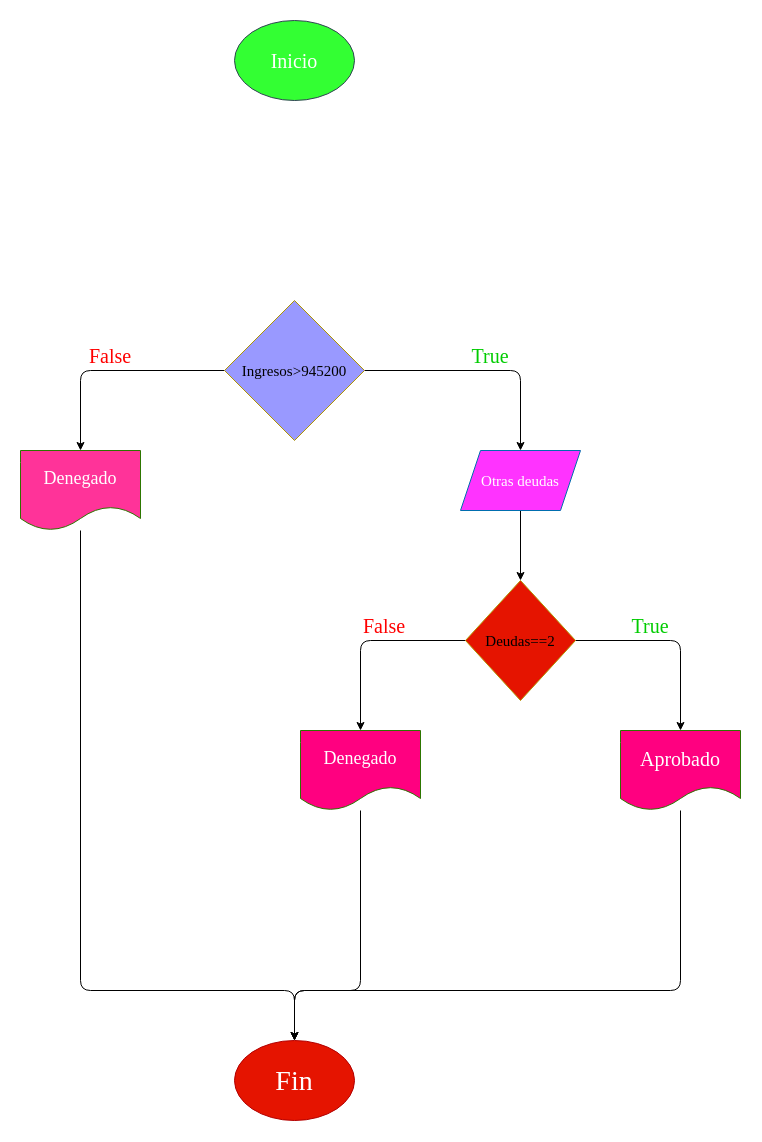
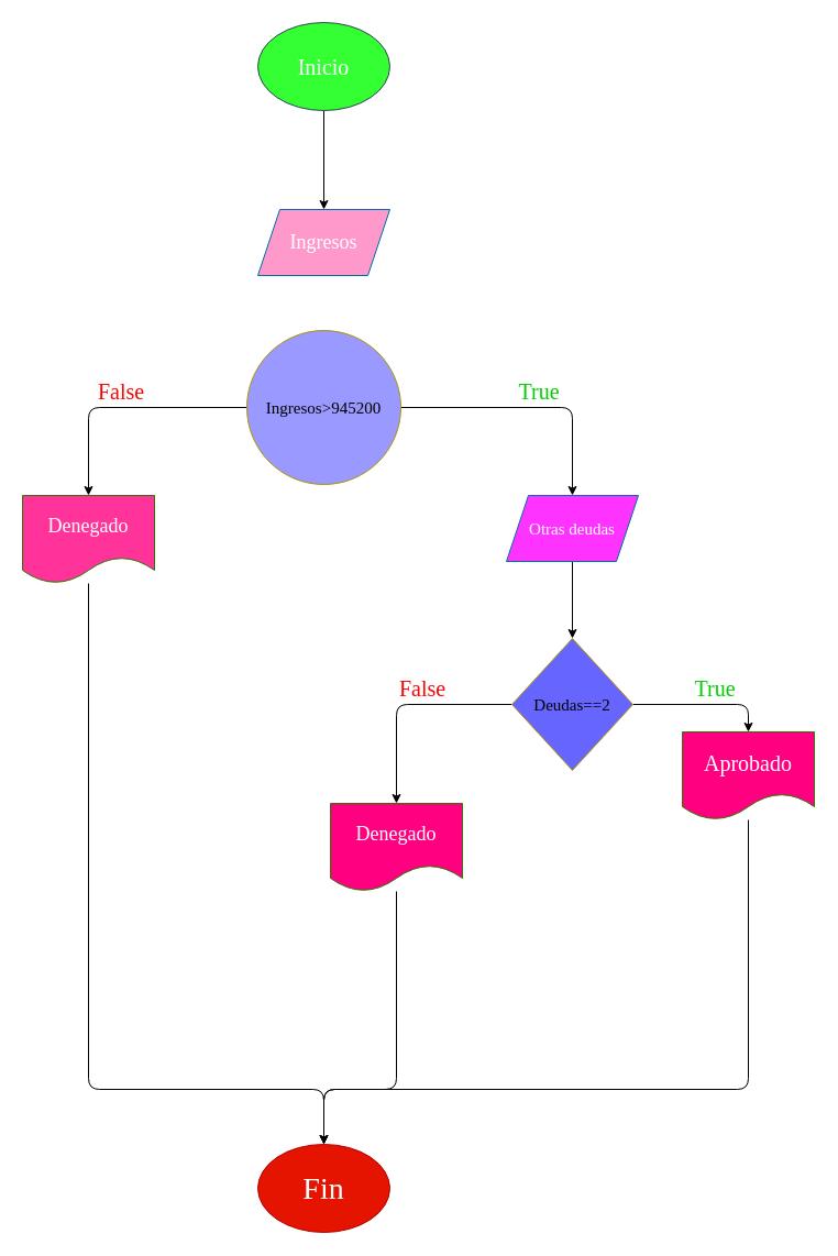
+ <mxCell id="2" value="" style="edgeStyle=none;html=1;" parent="1" source="3" target="4" edge="1"><mxGeometry relative="1" as="geometry" /></mxCell>
+ <mxCell id="4" value="Ingresos" style="shape=parallelogram;perimeter=parallelogramPerimeter;whiteSpace=wrap;html=1;fixedSize=1;fillColor=#FF99CC;fontColor=#ffffff;strokeColor=#006EAF;fontFamily=Comic Sans MS;fontSize=18;" parent="1" vertex="1"><mxGeometry x="234" y="190" width="120" height="60" as="geometry" /></mxCell>
- <mxCell id="7" value="Ingresos&amp;gt;945200" style="rhombus;whiteSpace=wrap;html=1;fillColor=#9999FF;fontColor=#000000;strokeColor=#B09500;fontSize=15;fontFamily=Comic Sans MS;" parent="1" vertex="1"><mxGeometry x="224" y="300" width="140" height="140" as="geometry" /></mxCell>
+ <mxCell id="7" value="Ingresos&amp;gt;945200" style="ellipse;whiteSpace=wrap;html=1;fillColor=#9999FF;fontColor=#000000;strokeColor=#B09500;fontSize=15;fontFamily=Comic Sans MS;" parent="1" vertex="1"><mxGeometry x="224" y="300" width="140" height="140" as="geometry" /></mxCell>
- <mxCell id="14" value="Deudas==2" style="rhombus;whiteSpace=wrap;html=1;fillColor=#e51400;fontColor=#000000;strokeColor=#B09500;fontFamily=Comic Sans MS;fontSize=15;" parent="1" vertex="1"><mxGeometry x="465" y="580" width="110" height="120" as="geometry" /></mxCell>
+ <mxCell id="14" value="Deudas==2" style="rhombus;whiteSpace=wrap;html=1;fillColor=#6666FF;fontColor=#000000;strokeColor=#B09500;fontFamily=Comic Sans MS;fontSize=15;" parent="1" vertex="1"><mxGeometry x="465" y="580" width="110" height="120" as="geometry" /></mxCell>
- <mxCell id="18" value="Aprobado" style="shape=document;whiteSpace=wrap;html=1;boundedLbl=1;fillColor=#FF0080;fontColor=#ffffff;strokeColor=#2D7600;fontSize=20;fontFamily=Comic Sans MS;" parent="1" vertex="1"><mxGeometry x="620" y="730" width="120" height="80" as="geometry" /></mxCell>
+ <mxCell id="18" value="Aprobado" style="shape=document;whiteSpace=wrap;html=1;boundedLbl=1;fillColor=#FF0080;fontColor=#ffffff;strokeColor=#2D7600;fontSize=20;fontFamily=Comic Sans MS;" parent="1" vertex="1"><mxGeometry x="620" y="665" width="120" height="80" as="geometry" /></mxCell>
